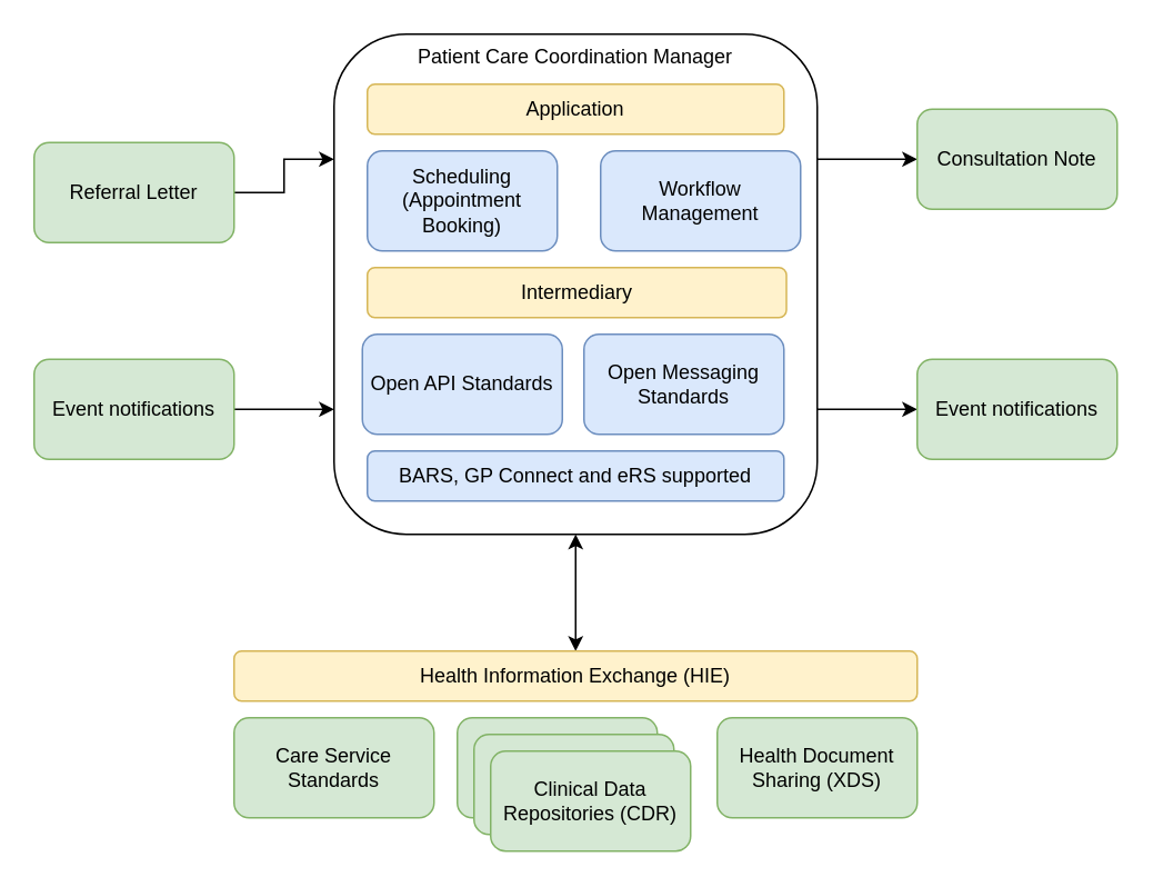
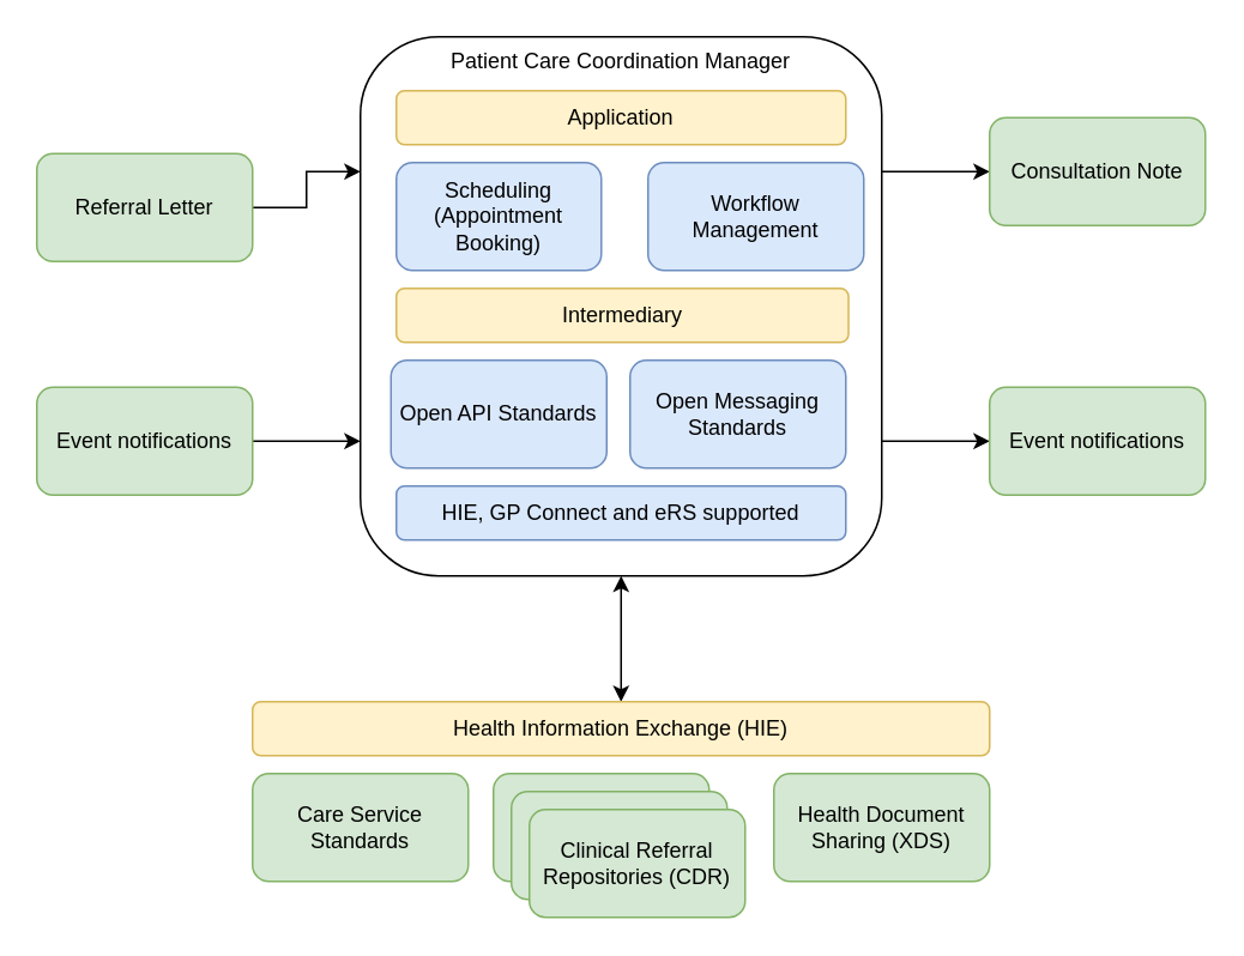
- <mxCell id="20" value="BARS, GP Connect and eRS supported" style="rounded=1;whiteSpace=wrap;html=1;fillColor=#dae8fc;strokeColor=#6c8ebf;" vertex="1" parent="1"><mxGeometry x="220" y="270" width="250" height="30" as="geometry" /></mxCell>
+ <mxCell id="20" value="HIE, GP Connect and eRS supported" style="rounded=1;whiteSpace=wrap;html=1;fillColor=#dae8fc;strokeColor=#6c8ebf;" vertex="1" parent="1"><mxGeometry x="220" y="270" width="250" height="30" as="geometry" /></mxCell>
- <mxCell id="22" value="Clinical Data Repositories (CDR)" style="rounded=1;whiteSpace=wrap;html=1;fillColor=#d5e8d4;strokeColor=#82b366;" vertex="1" parent="1"><mxGeometry x="294" y="450" width="120" height="60" as="geometry" /></mxCell>
+ <mxCell id="22" value="Clinical Referral Repositories (CDR)" style="rounded=1;whiteSpace=wrap;html=1;fillColor=#d5e8d4;strokeColor=#82b366;" vertex="1" parent="1"><mxGeometry x="294" y="450" width="120" height="60" as="geometry" /></mxCell>
